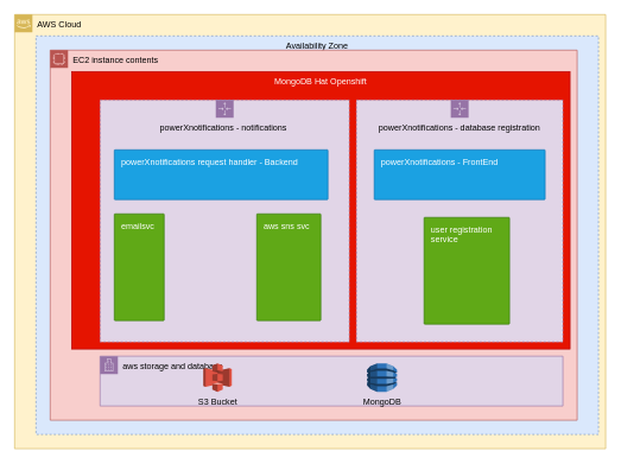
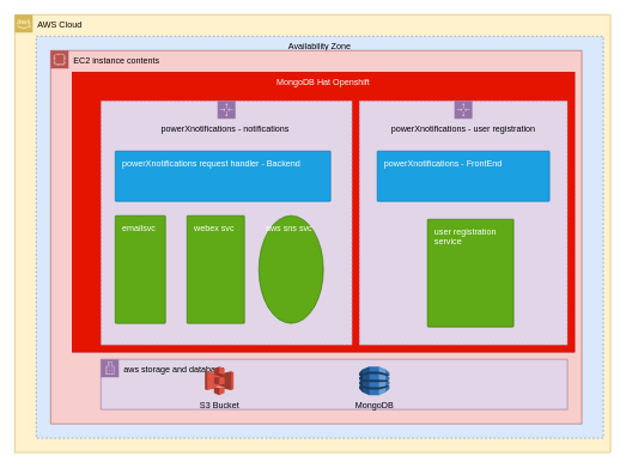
- <mxCell id="7" value="powerXnotifications - database registration" style="points=[[0,0],[0.25,0],[0.5,0],[0.75,0],[1,0],[1,0.25],[1,0.5],[1,0.75],[1,1],[0.75,1],[0.5,1],[0.25,1],[0,1],[0,0.75],[0,0.5],[0,0.25]];outlineConnect=0;html=1;whiteSpace=wrap;fontSize=12;fontStyle=0;shape=mxgraph.aws4.groupCenter;grIcon=mxgraph.aws4.group_auto_scaling_group;grStroke=1;strokeColor=#9673a6;fillColor=#e1d5e7;verticalAlign=top;align=center;dashed=1;spacingTop=25;" vertex="1" parent="1"><mxGeometry x="500" y="140" width="290" height="340" as="geometry" /></mxCell>
+ <mxCell id="7" value="powerXnotifications - user registration" style="points=[[0,0],[0.25,0],[0.5,0],[0.75,0],[1,0],[1,0.25],[1,0.5],[1,0.75],[1,1],[0.75,1],[0.5,1],[0.25,1],[0,1],[0,0.75],[0,0.5],[0,0.25]];outlineConnect=0;html=1;whiteSpace=wrap;fontSize=12;fontStyle=0;shape=mxgraph.aws4.groupCenter;grIcon=mxgraph.aws4.group_auto_scaling_group;grStroke=1;strokeColor=#9673a6;fillColor=#e1d5e7;verticalAlign=top;align=center;dashed=1;spacingTop=25;" vertex="1" parent="1"><mxGeometry x="500" y="140" width="290" height="340" as="geometry" /></mxCell>
+ <mxCell id="10" value="webex svc" style="points=[[0,0,0],[0.25,0,0],[0.5,0,0],[0.75,0,0],[1,0,0],[1,0.25,0],[1,0.5,0],[1,0.75,0],[1,1,0],[0.75,1,0],[0.5,1,0],[0.25,1,0],[0,1,0],[0,0.75,0],[0,0.5,0],[0,0.25,0]];rounded=1;absoluteArcSize=1;arcSize=2;html=1;strokeColor=#2D7600;shadow=0;dashed=0;fontSize=12;fontColor=#ffffff;align=left;verticalAlign=top;spacing=10;spacingTop=-4;fillColor=#60a917;" vertex="1" parent="1"><mxGeometry x="260" y="300" width="80" height="150" as="geometry" /></mxCell>
- <mxCell id="11" value="aws sns svc" style="points=[[0,0,0],[0.25,0,0],[0.5,0,0],[0.75,0,0],[1,0,0],[1,0.25,0],[1,0.5,0],[1,0.75,0],[1,1,0],[0.75,1,0],[0.5,1,0],[0.25,1,0],[0,1,0],[0,0.75,0],[0,0.5,0],[0,0.25,0]];rounded=1;absoluteArcSize=1;arcSize=2;html=1;strokeColor=#2D7600;shadow=0;dashed=0;fontSize=12;fontColor=#ffffff;align=left;verticalAlign=top;spacing=10;spacingTop=-4;fillColor=#60a917;" vertex="1" parent="1"><mxGeometry x="360" y="300" width="90" height="150" as="geometry" /></mxCell>
+ <mxCell id="11" value="aws sns svc" style="ellipse;points=[[0,0,0],[0.25,0,0],[0.5,0,0],[0.75,0,0],[1,0,0],[1,0.25,0],[1,0.5,0],[1,0.75,0],[1,1,0],[0.75,1,0],[0.5,1,0],[0.25,1,0],[0,1,0],[0,0.75,0],[0,0.5,0],[0,0.25,0]];absoluteArcSize=1;arcSize=2;html=1;strokeColor=#2D7600;shadow=0;dashed=0;fontSize=12;fontColor=#ffffff;align=left;verticalAlign=top;spacing=10;spacingTop=-4;fillColor=#60a917;" vertex="1" parent="1"><mxGeometry x="360" y="300" width="90" height="150" as="geometry" /></mxCell>
- <mxCell id="16" value="MongoDB" style="outlineConnect=0;dashed=0;verticalLabelPosition=bottom;verticalAlign=top;align=center;html=1;shape=mxgraph.aws3.dynamo_db;fillColor=#2E73B8;gradientColor=none;" vertex="1" parent="1"><mxGeometry x="515" y="510" width="42" height="40" as="geometry" /></mxCell>
+ <mxCell id="16" value="MongoDB" style="outlineConnect=0;dashed=0;verticalLabelPosition=bottom;verticalAlign=top;align=center;html=1;shape=mxgraph.aws3.dynamo_db;fillColor=#2E73B8;gradientColor=none;" vertex="1" parent="1"><mxGeometry x="500" y="510" width="42" height="40" as="geometry" /></mxCell>
